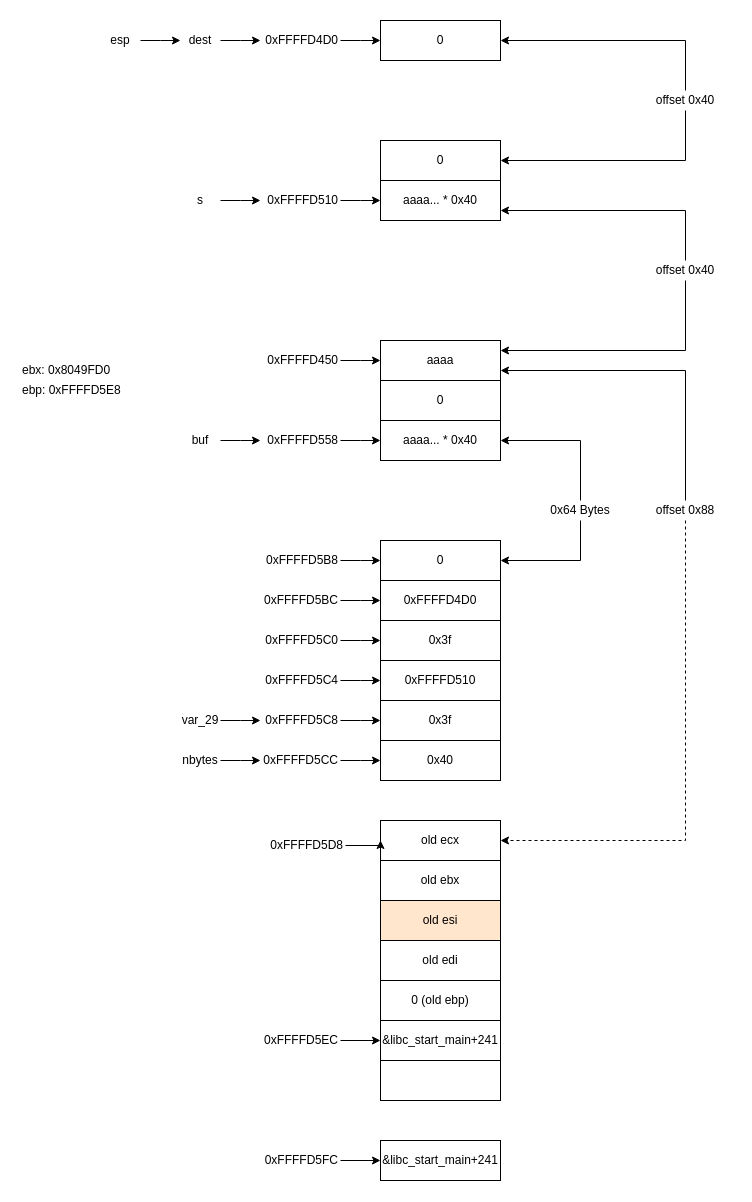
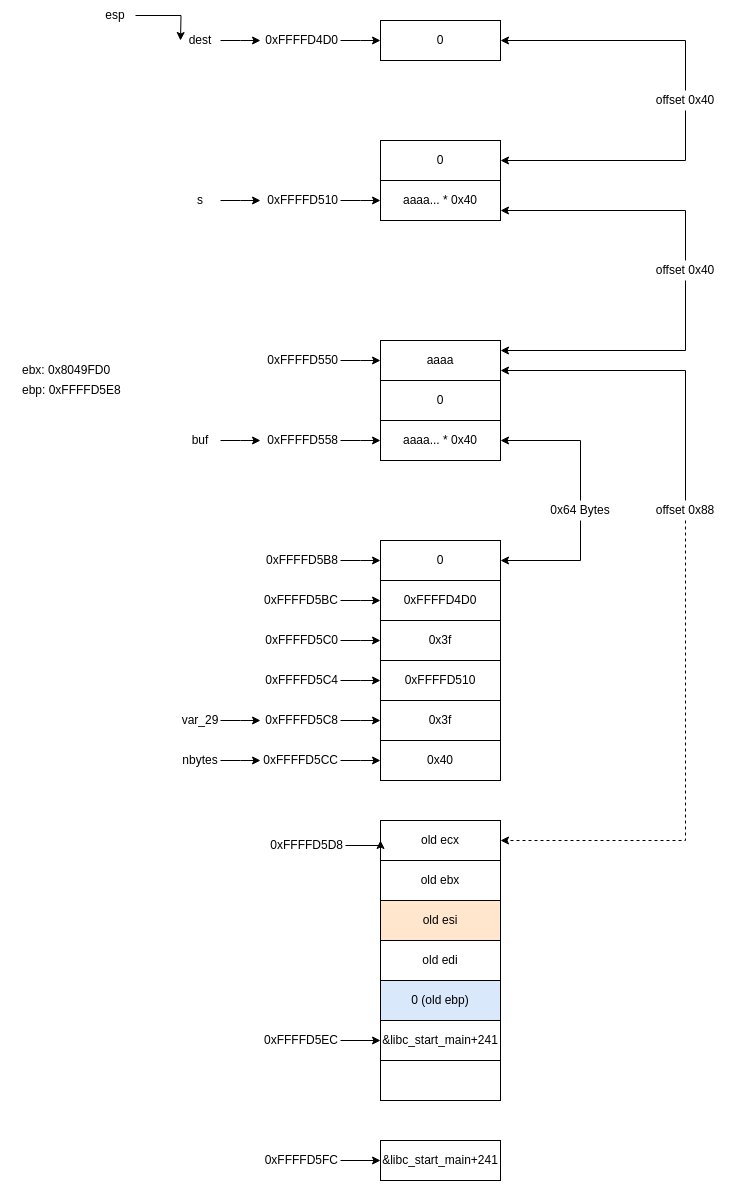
- <mxCell id="51" value="esp" style="text;html=1;strokeColor=none;fillColor=none;align=center;verticalAlign=middle;whiteSpace=wrap;rounded=0;" vertex="1" parent="1"><mxGeometry x="100" y="30" width="40" height="20" as="geometry" /></mxCell>
+ <mxCell id="51" value="esp" style="text;html=1;strokeColor=none;fillColor=none;align=center;verticalAlign=middle;whiteSpace=wrap;rounded=0;" vertex="1" parent="1"><mxGeometry x="95" y="5" width="40" height="20" as="geometry" /></mxCell>
- <mxCell id="19" value="0xFFFFD450" style="text;html=1;strokeColor=none;fillColor=none;align=right;verticalAlign=middle;whiteSpace=wrap;rounded=0;" vertex="1" parent="1"><mxGeometry x="260" y="350" width="80" height="20" as="geometry" /></mxCell>
+ <mxCell id="19" value="0xFFFFD550" style="text;html=1;strokeColor=none;fillColor=none;align=right;verticalAlign=middle;whiteSpace=wrap;rounded=0;" vertex="1" parent="1"><mxGeometry x="260" y="350" width="80" height="20" as="geometry" /></mxCell>
- <mxCell id="10" value="0 (old ebp)" style="rounded=0;whiteSpace=wrap;html=1;" vertex="1" parent="1"><mxGeometry x="380" y="980" width="120" height="40" as="geometry" /></mxCell>
+ <mxCell id="10" value="0 (old ebp)" style="rounded=0;whiteSpace=wrap;html=1;fillColor=#dae8fc;" vertex="1" parent="1"><mxGeometry x="380" y="980" width="120" height="40" as="geometry" /></mxCell>
